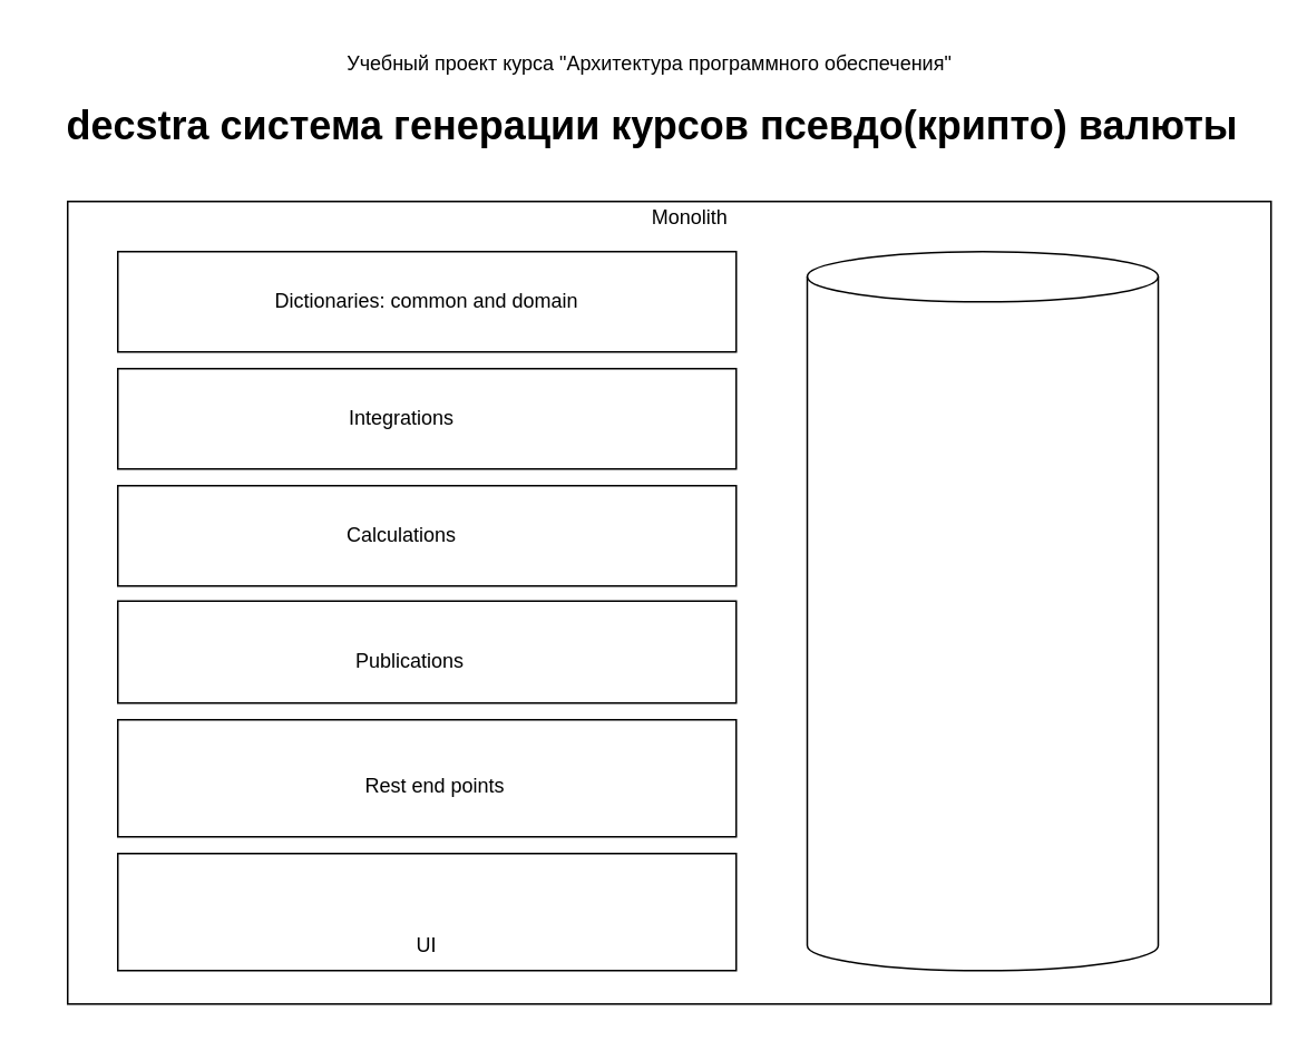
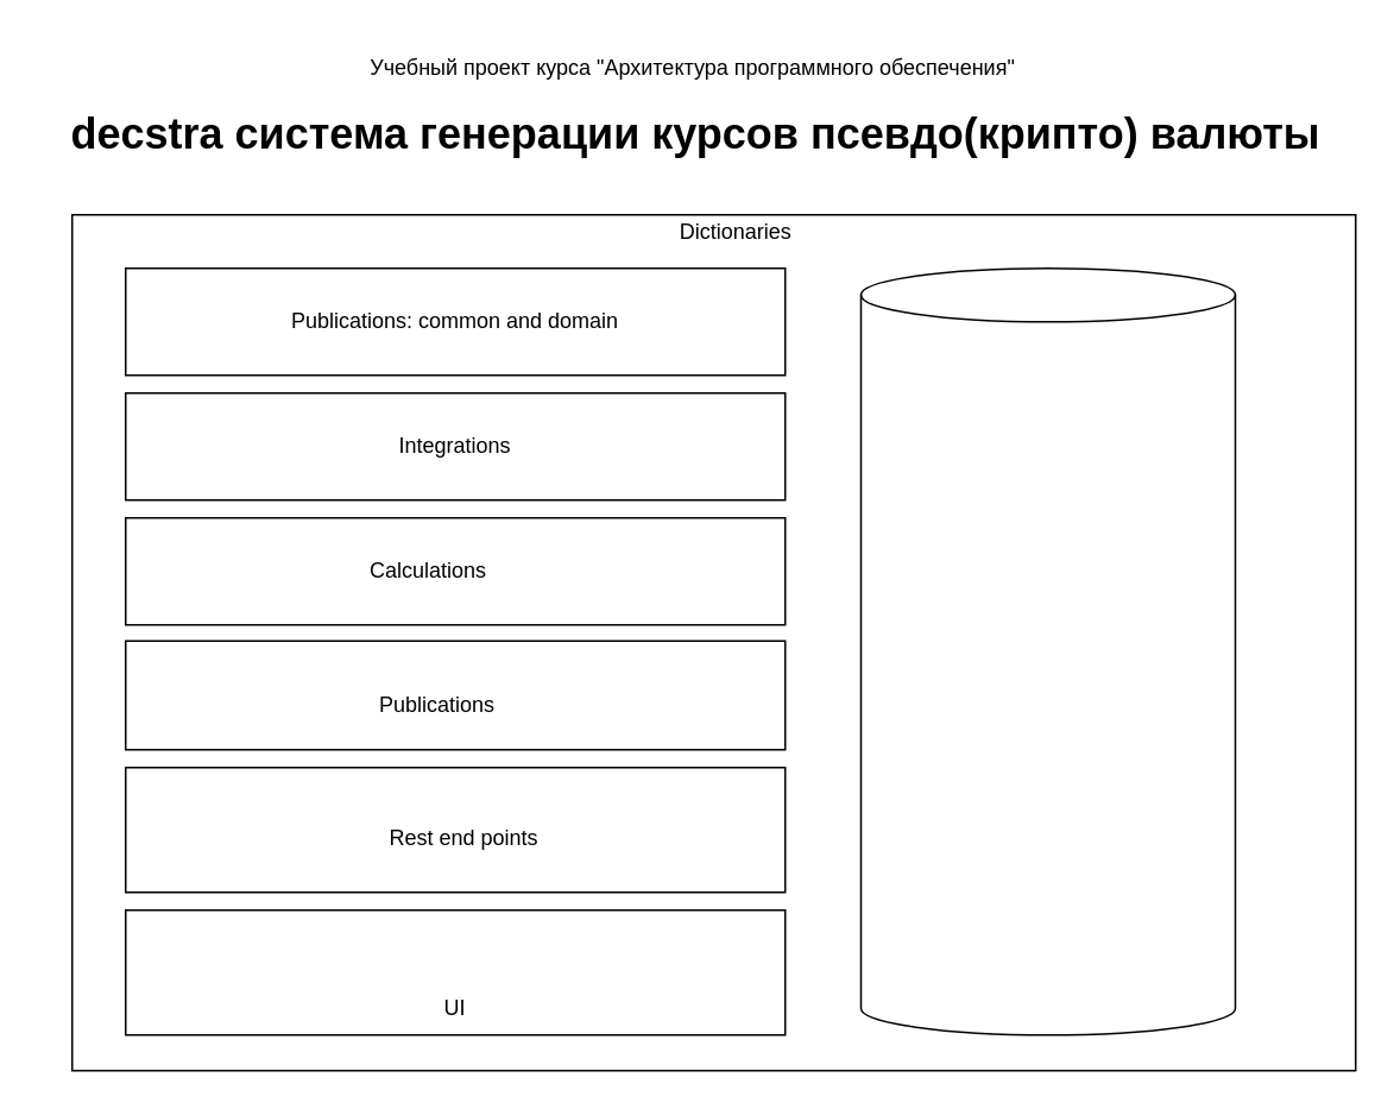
- <mxCell id="15" value="Monolith" style="text;html=1;strokeColor=none;fillColor=none;align=center;verticalAlign=middle;whiteSpace=wrap;rounded=0;" vertex="1" parent="1"><mxGeometry x="230" y="120" width="365" height="20" as="geometry" /></mxCell>
+ <mxCell id="15" value="Dictionaries" style="text;html=1;strokeColor=none;fillColor=none;align=center;verticalAlign=middle;whiteSpace=wrap;rounded=0;" vertex="1" parent="1"><mxGeometry x="230" y="120" width="365" height="20" as="geometry" /></mxCell>
- <mxCell id="5" value="Dictionaries: common and domain" style="text;html=1;strokeColor=none;fillColor=none;align=center;verticalAlign=middle;whiteSpace=wrap;rounded=0;" vertex="1" parent="1"><mxGeometry x="105" y="170" width="300" height="20" as="geometry" /></mxCell>
+ <mxCell id="5" value="Publications: common and domain" style="text;html=1;strokeColor=none;fillColor=none;align=center;verticalAlign=middle;whiteSpace=wrap;rounded=0;" vertex="1" parent="1"><mxGeometry x="105" y="170" width="300" height="20" as="geometry" /></mxCell>
- <mxCell id="8" value="Integrations" style="text;html=1;strokeColor=none;fillColor=none;align=center;verticalAlign=middle;whiteSpace=wrap;rounded=0;" vertex="1" parent="1"><mxGeometry x="90" y="240" width="300" height="20" as="geometry" /></mxCell>
+ <mxCell id="8" value="Integrations" style="text;html=1;strokeColor=none;fillColor=none;align=center;verticalAlign=middle;whiteSpace=wrap;rounded=0;" vertex="1" parent="1"><mxGeometry x="105" y="240" width="300" height="20" as="geometry" /></mxCell>
